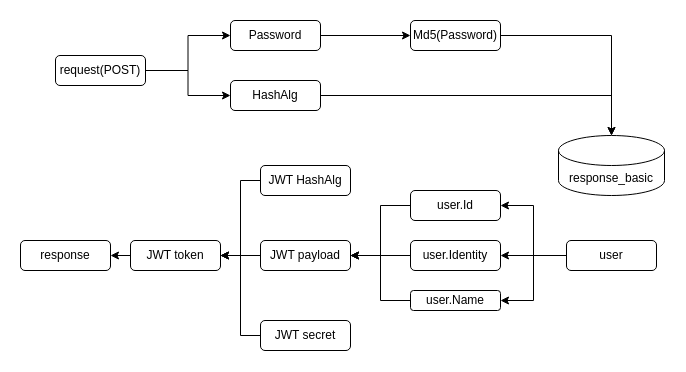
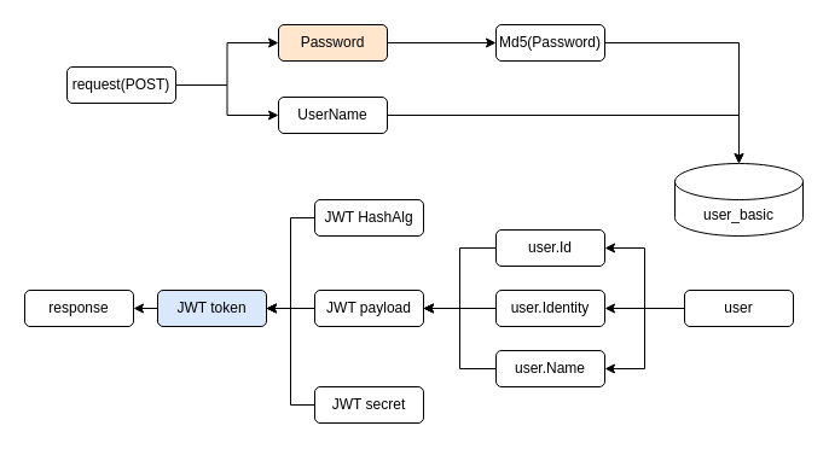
- <mxCell id="8" value="Password" style="rounded=1;whiteSpace=wrap;html=1;" vertex="1" parent="1"><mxGeometry x="230" y="20" width="90" height="30" as="geometry" /></mxCell>
+ <mxCell id="8" value="Password" style="rounded=1;whiteSpace=wrap;html=1;fillColor=#ffe6cc;" vertex="1" parent="1"><mxGeometry x="230" y="20" width="90" height="30" as="geometry" /></mxCell>
- <mxCell id="6" value="HashAlg" style="rounded=1;whiteSpace=wrap;html=1;" vertex="1" parent="1"><mxGeometry x="230" y="80" width="90" height="30" as="geometry" /></mxCell>
+ <mxCell id="6" value="UserName" style="rounded=1;whiteSpace=wrap;html=1;" vertex="1" parent="1"><mxGeometry x="230" y="80" width="90" height="30" as="geometry" /></mxCell>
- <mxCell id="10" value="response_basic" style="shape=cylinder3;whiteSpace=wrap;html=1;boundedLbl=1;backgroundOutline=1;size=15;" vertex="1" parent="1"><mxGeometry x="558" y="135" width="106" height="60" as="geometry" /></mxCell>
+ <mxCell id="10" value="user_basic" style="shape=cylinder3;whiteSpace=wrap;html=1;boundedLbl=1;backgroundOutline=1;size=15;" vertex="1" parent="1"><mxGeometry x="558" y="135" width="106" height="60" as="geometry" /></mxCell>
- <mxCell id="28" value="JWT token" style="rounded=1;whiteSpace=wrap;html=1;" vertex="1" parent="1"><mxGeometry x="130" y="240" width="90" height="30" as="geometry" /></mxCell>
+ <mxCell id="28" value="JWT token" style="rounded=1;whiteSpace=wrap;html=1;fillColor=#dae8fc;" vertex="1" parent="1"><mxGeometry x="130" y="240" width="90" height="30" as="geometry" /></mxCell>
- <mxCell id="20" value="user.Name" style="rounded=1;whiteSpace=wrap;html=1;" vertex="1" parent="1"><mxGeometry x="410" y="290" width="90" height="20" as="geometry" /></mxCell>
+ <mxCell id="20" value="user.Name" style="rounded=1;whiteSpace=wrap;html=1;" vertex="1" parent="1"><mxGeometry x="410" y="290" width="90" height="30" as="geometry" /></mxCell>
